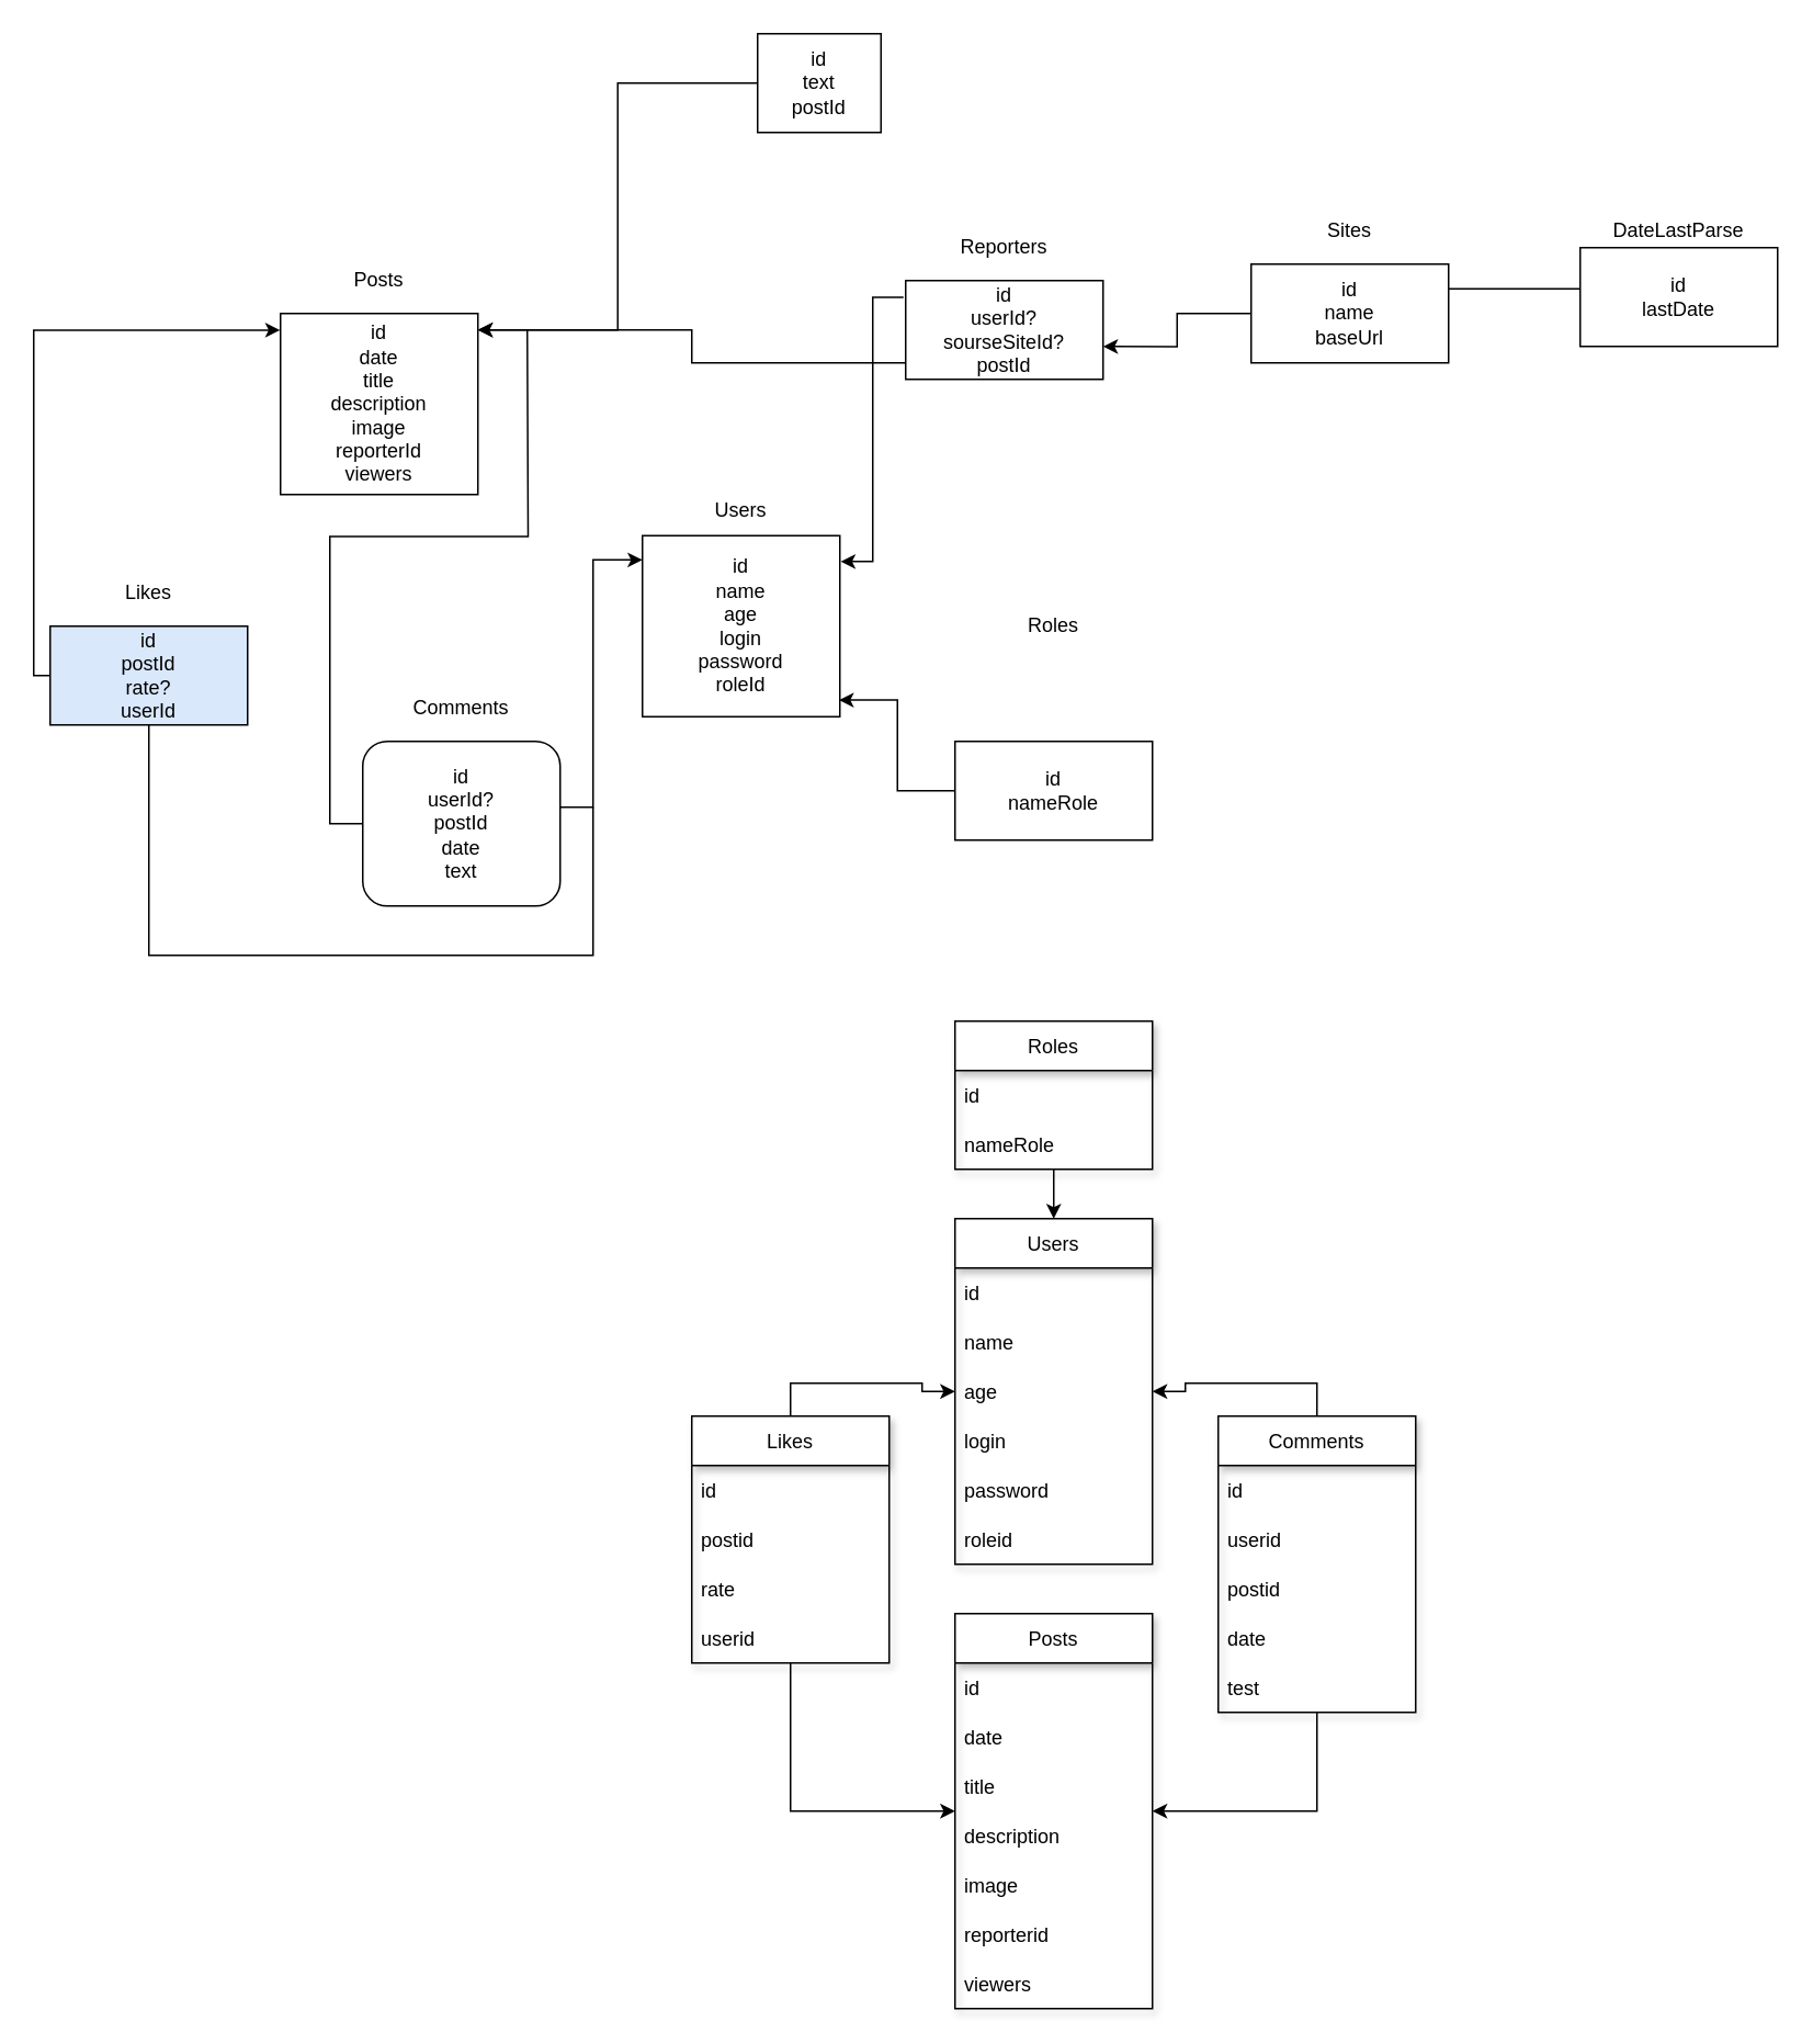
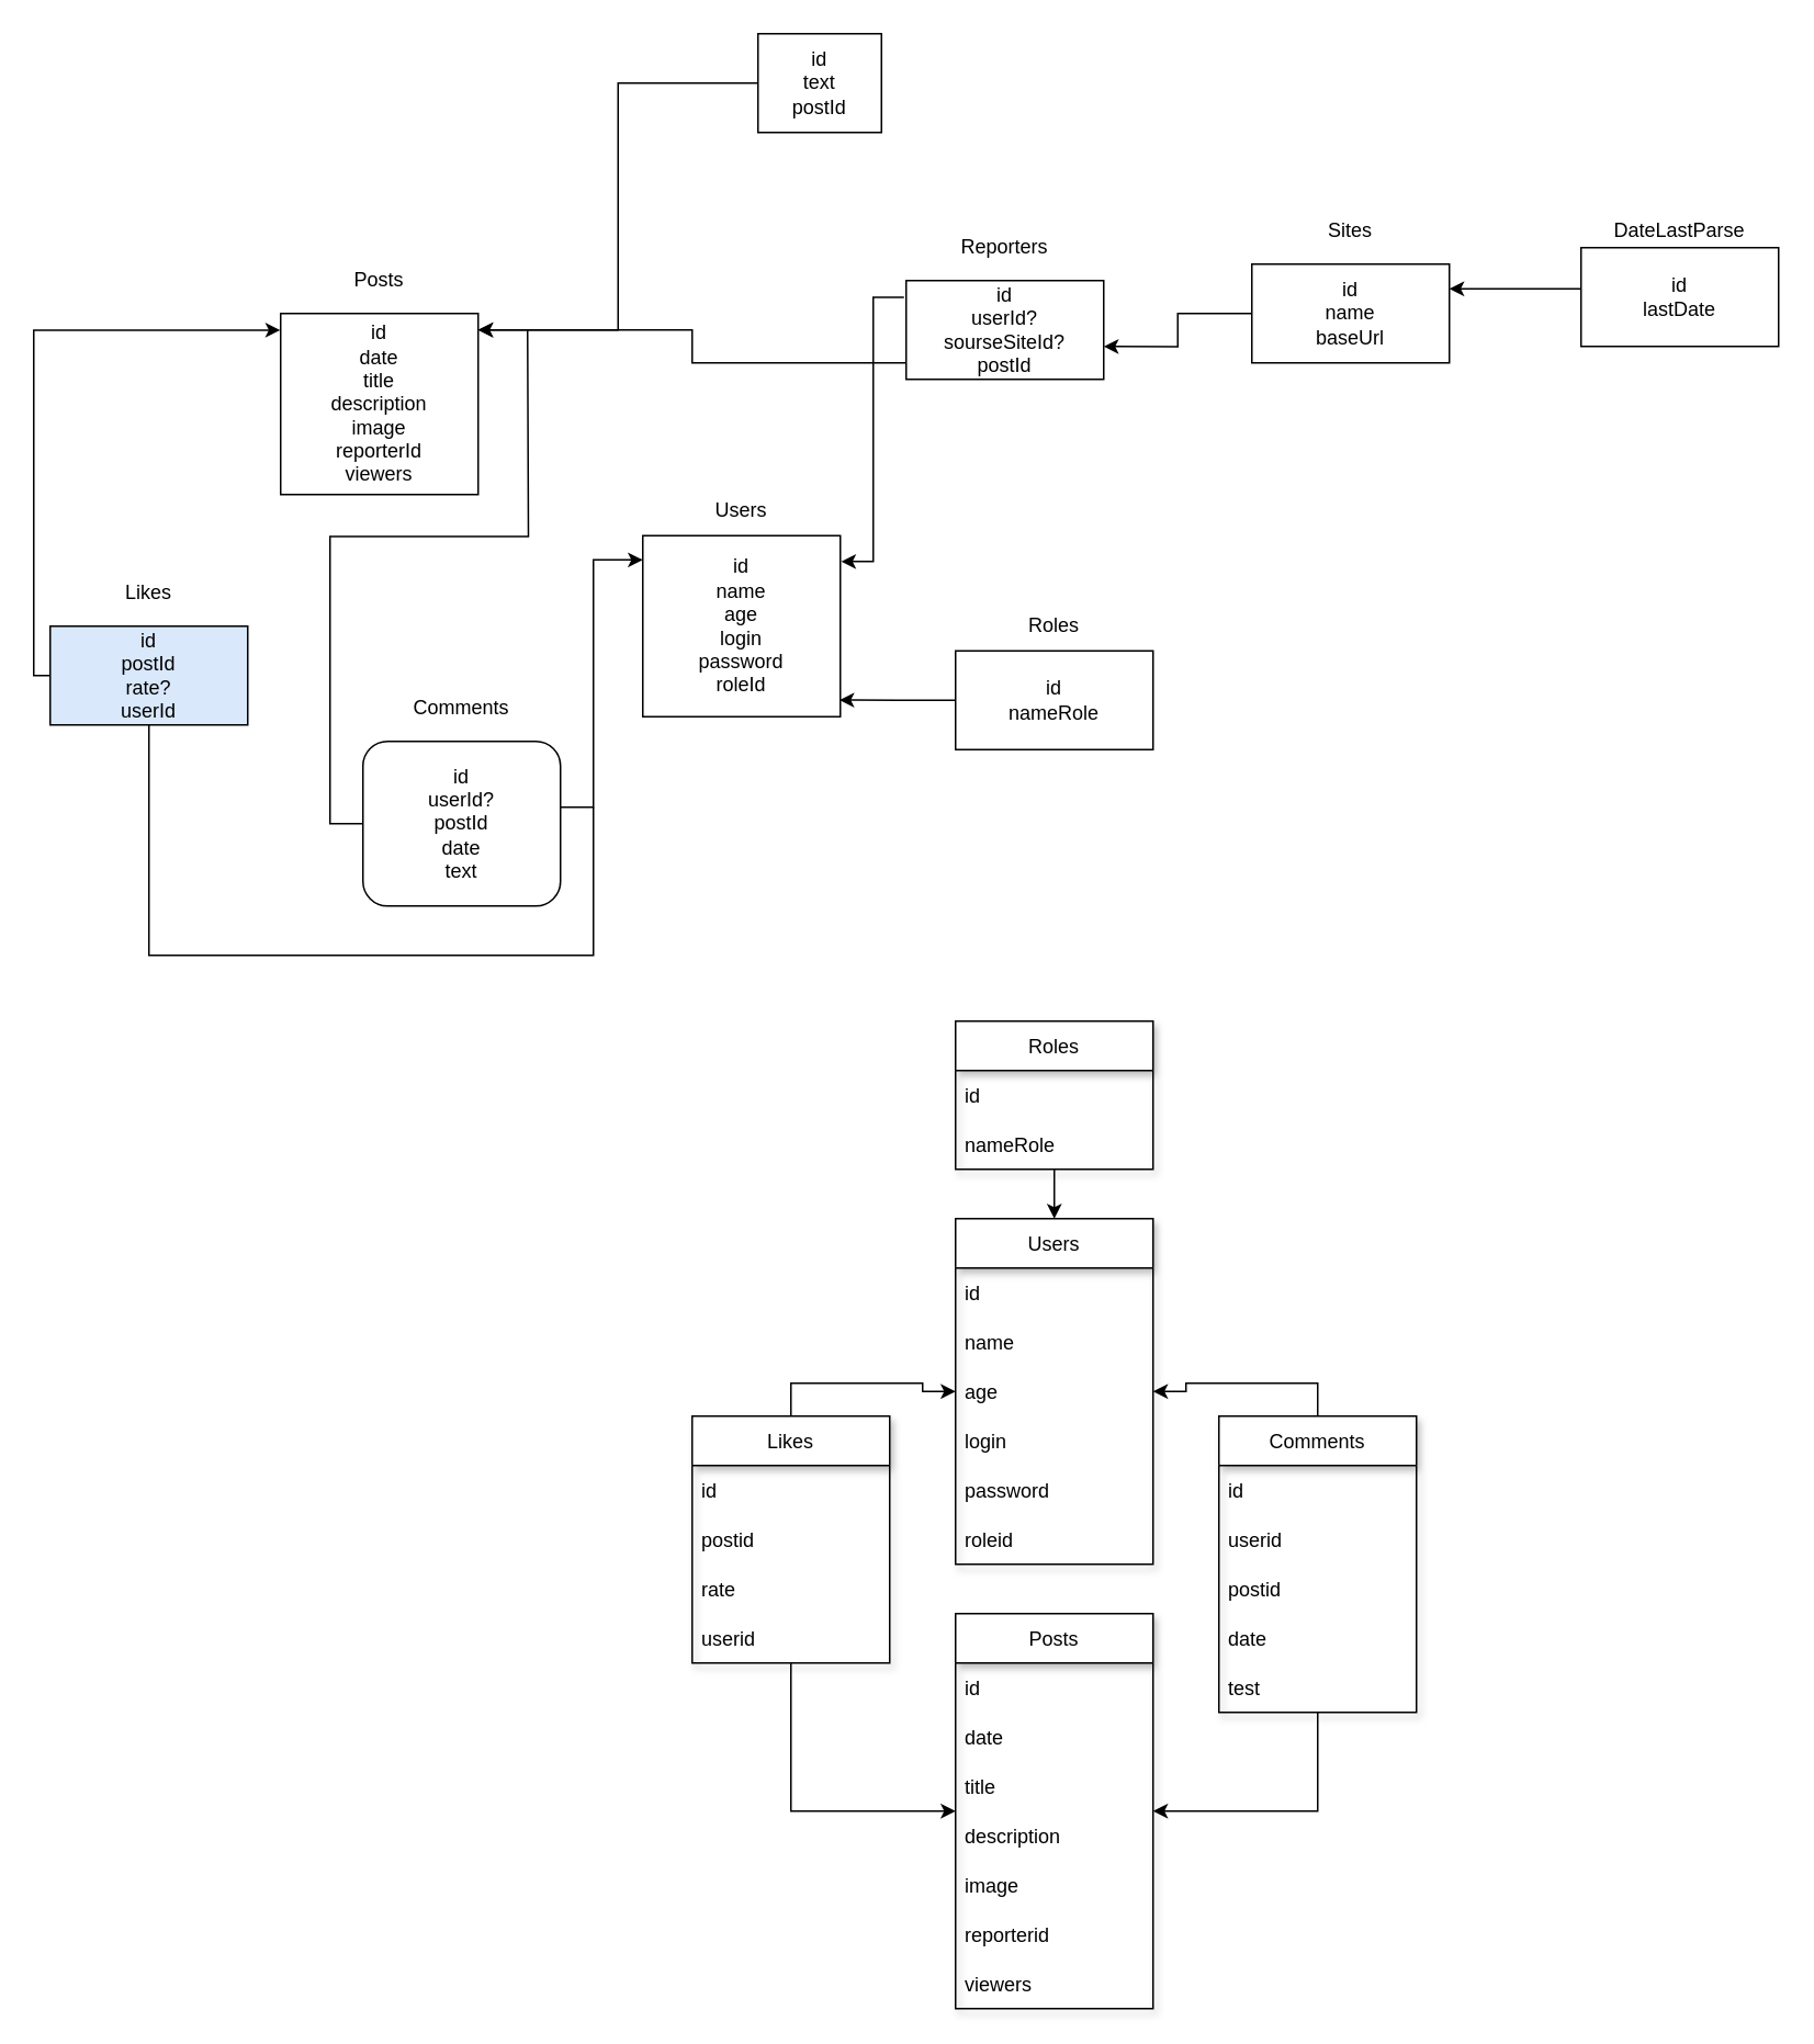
- <mxCell id="26" style="edgeStyle=orthogonalEdgeStyle;rounded=0;orthogonalLoop=1;jettySize=auto;html=1;entryX=1;entryY=0.25;entryDx=0;entryDy=0;endArrow=none;" parent="1" source="27" target="23" edge="1"><mxGeometry relative="1" as="geometry"><Array as="points"><mxPoint x="940" y="175" /><mxPoint x="940" y="175" /></Array></mxGeometry></mxCell>
+ <mxCell id="26" style="edgeStyle=orthogonalEdgeStyle;rounded=0;orthogonalLoop=1;jettySize=auto;html=1;entryX=1;entryY=0.25;entryDx=0;entryDy=0;" parent="1" source="27" target="23" edge="1"><mxGeometry relative="1" as="geometry"><Array as="points"><mxPoint x="940" y="175" /><mxPoint x="940" y="175" /></Array></mxGeometry></mxCell>
- <mxCell id="3" value="id&lt;br&gt;nameRole" style="rounded=0;whiteSpace=wrap;html=1;" parent="1" vertex="1"><mxGeometry x="580" y="450" width="120" height="60" as="geometry" /></mxCell>
+ <mxCell id="3" value="id&lt;br&gt;nameRole" style="rounded=0;whiteSpace=wrap;html=1;" parent="1" vertex="1"><mxGeometry x="580" y="395" width="120" height="60" as="geometry" /></mxCell>
